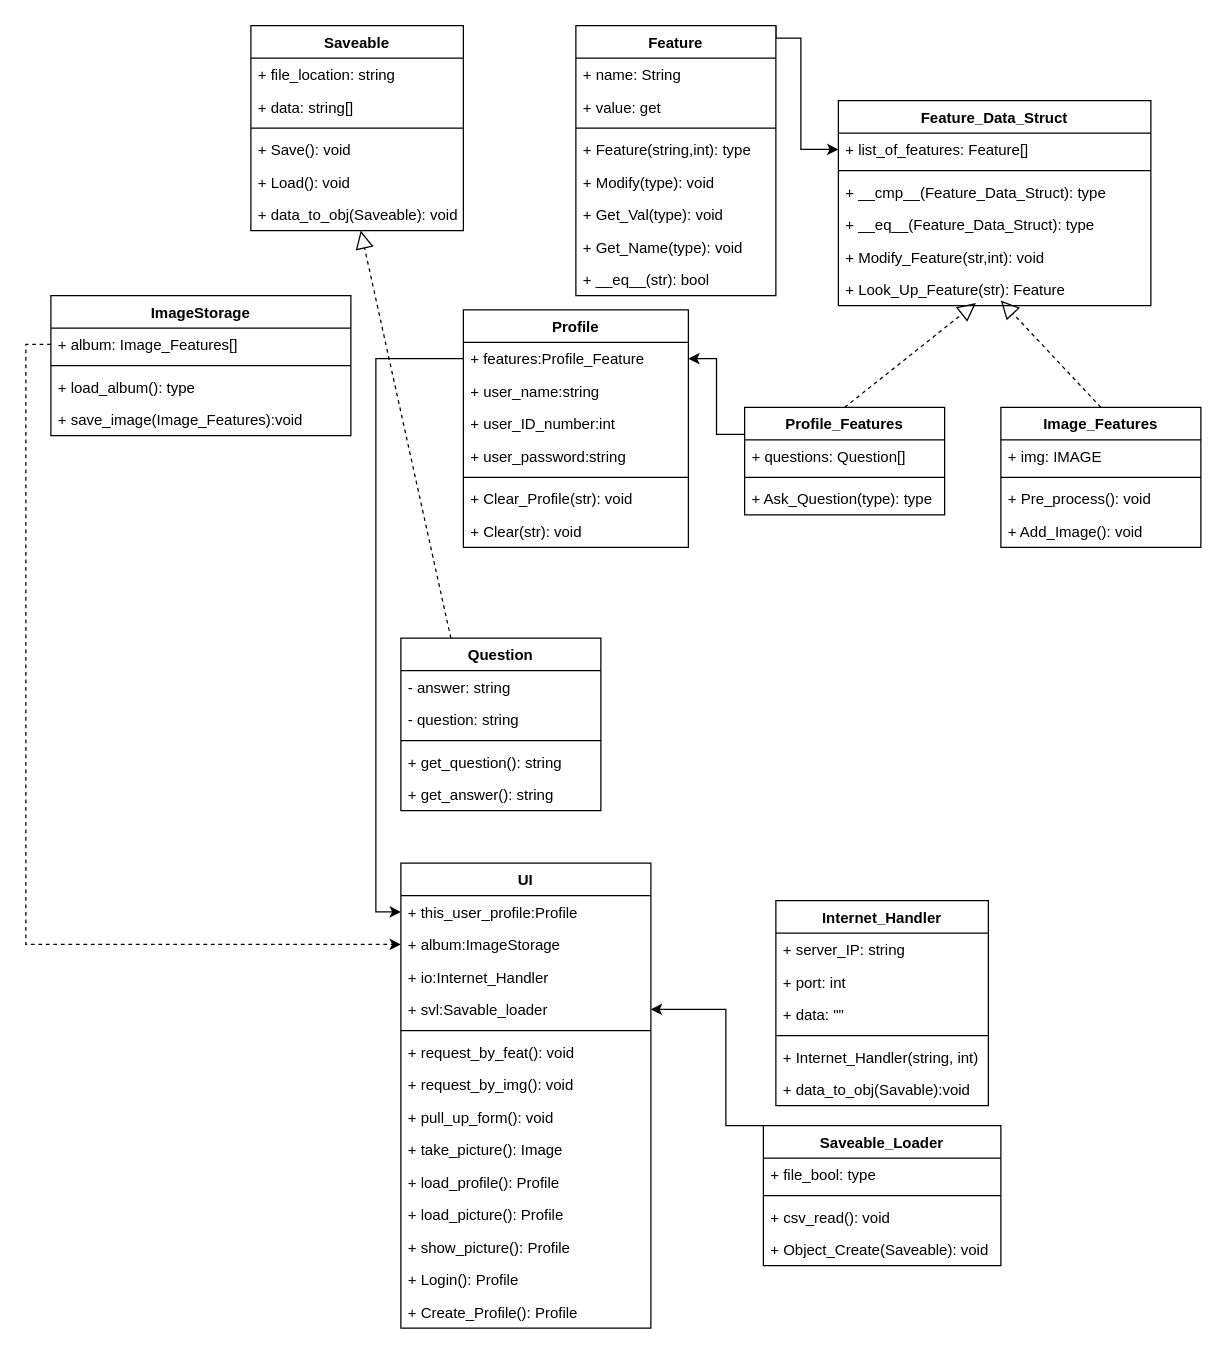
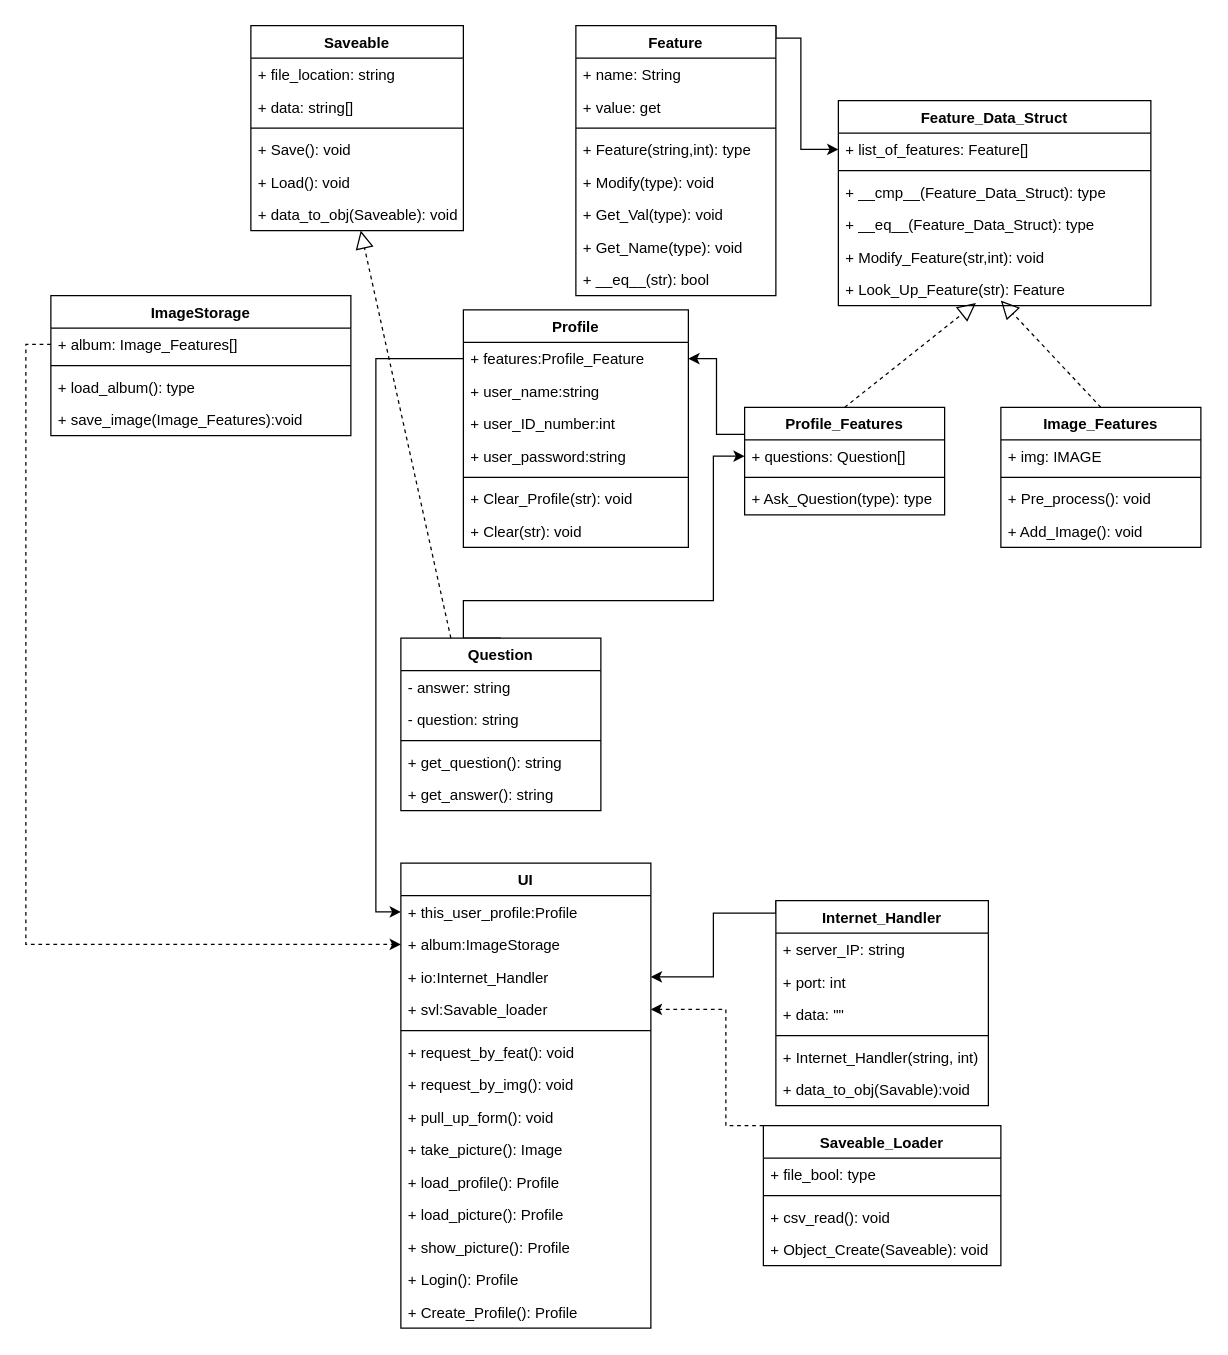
+ <mxCell id="39" style="edgeStyle=orthogonalEdgeStyle;rounded=0;orthogonalLoop=1;jettySize=auto;html=1;exitX=0.5;exitY=0;exitDx=0;exitDy=0;entryX=0;entryY=0.5;entryDx=0;entryDy=0;" edge="1" parent="1" source="40" target="35"><mxGeometry relative="1" as="geometry"><Array as="points"><mxPoint x="370" y="480" /><mxPoint x="570" y="480" /><mxPoint x="570" y="364" /></Array></mxGeometry></mxCell>
+ <mxCell id="75" style="edgeStyle=orthogonalEdgeStyle;rounded=0;orthogonalLoop=1;jettySize=auto;html=1;exitX=0;exitY=0;exitDx=0;exitDy=0;entryX=1;entryY=0.5;entryDx=0;entryDy=0;" edge="1" parent="1" source="76" target="63"><mxGeometry relative="1" as="geometry"><Array as="points"><mxPoint x="620" y="730" /><mxPoint x="570" y="730" /><mxPoint x="570" y="781" /></Array></mxGeometry></mxCell>
- <mxCell id="54" style="edgeStyle=orthogonalEdgeStyle;rounded=0;orthogonalLoop=1;jettySize=auto;html=1;exitX=0;exitY=0;exitDx=0;exitDy=0;entryX=1;entryY=0.5;entryDx=0;entryDy=0;" edge="1" parent="1" source="55" target="64"><mxGeometry relative="1" as="geometry"><Array as="points"><mxPoint x="580" y="900" /><mxPoint x="580" y="807" /></Array></mxGeometry></mxCell>
+ <mxCell id="54" style="edgeStyle=orthogonalEdgeStyle;rounded=0;orthogonalLoop=1;jettySize=auto;html=1;exitX=0;exitY=0;exitDx=0;exitDy=0;entryX=1;entryY=0.5;entryDx=0;entryDy=0;dashed=1;" edge="1" parent="1" source="55" target="64"><mxGeometry relative="1" as="geometry"><Array as="points"><mxPoint x="580" y="900" /><mxPoint x="580" y="807" /></Array></mxGeometry></mxCell>
